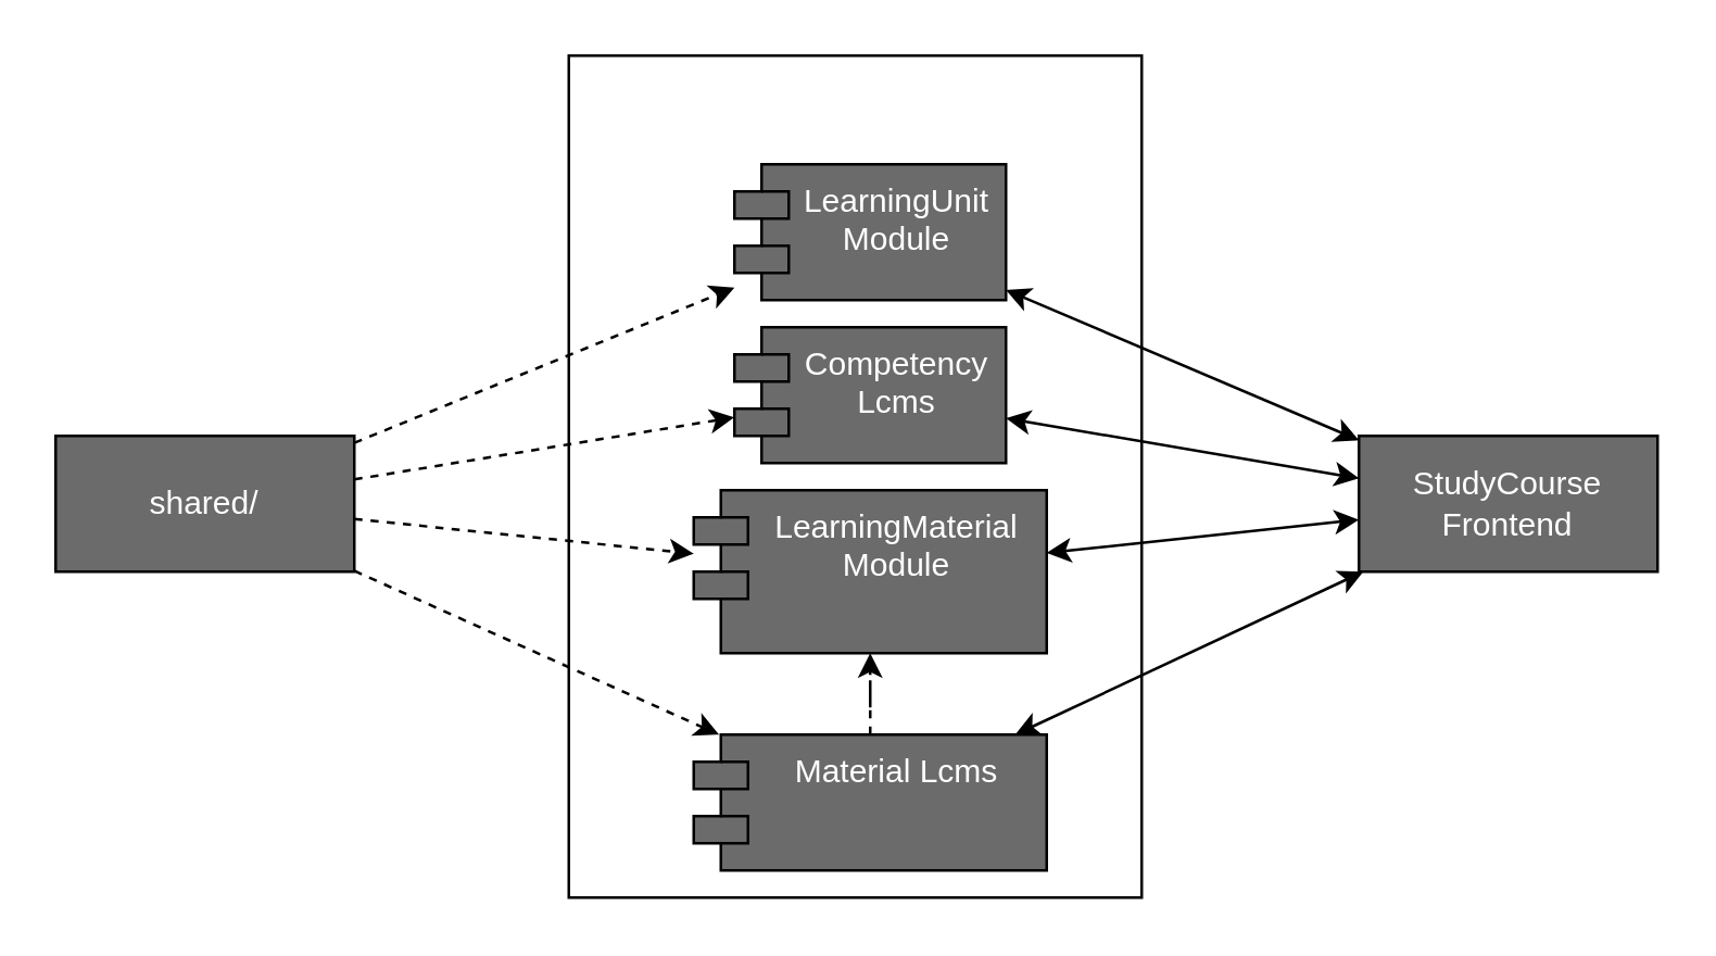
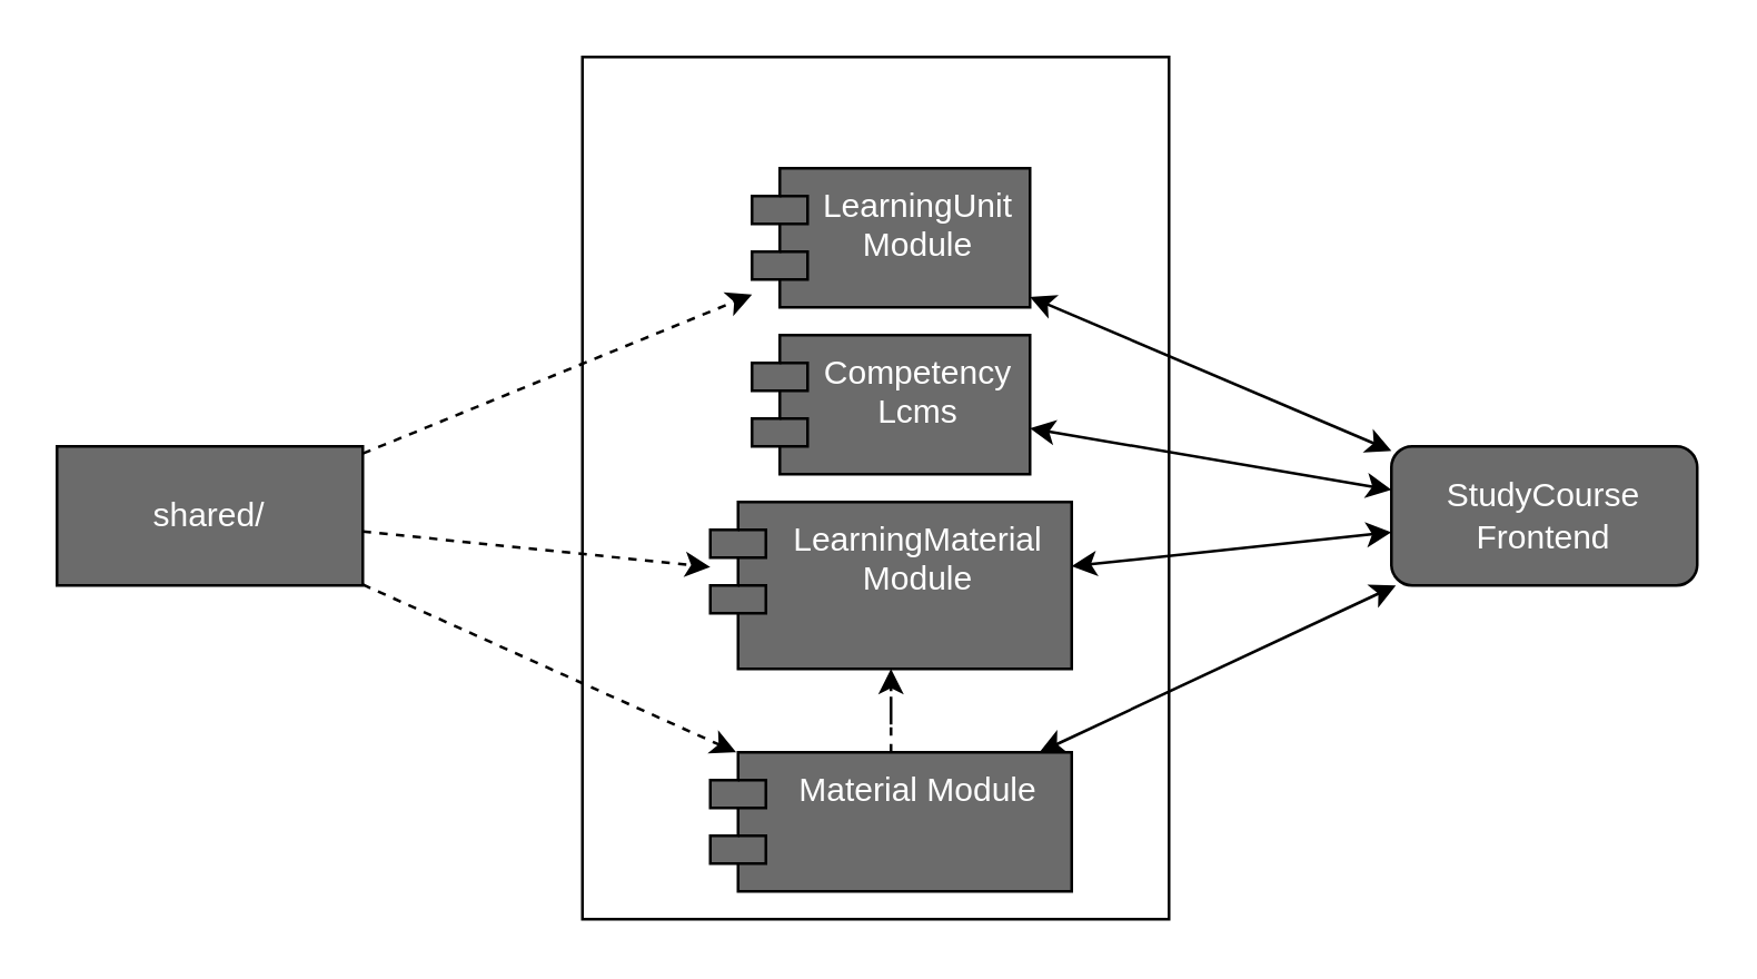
- <mxCell id="10" style="rounded=0;orthogonalLoop=1;jettySize=auto;html=1;dashed=1;" parent="1" source="13" target="4" edge="1"><mxGeometry relative="1" as="geometry" /></mxCell>
- <mxCell id="17" value="StudyCourse Frontend" style="html=1;whiteSpace=wrap;fillColor=#6B6B6B;fontColor=#FFFFFF;" parent="1" vertex="1"><mxGeometry x="500" y="160" width="110" height="50" as="geometry" /></mxCell>
+ <mxCell id="17" value="StudyCourse Frontend" style="html=1;whiteSpace=wrap;fillColor=#6B6B6B;fontColor=#FFFFFF;rounded=1;" parent="1" vertex="1"><mxGeometry x="500" y="160" width="110" height="50" as="geometry" /></mxCell>
- <mxCell id="8" value="Material Lcms" style="shape=module;align=left;spacingLeft=20;align=center;verticalAlign=top;whiteSpace=wrap;html=1;fillColor=#6B6B6B;fontColor=#FFFFFF;" parent="1" vertex="1"><mxGeometry x="255" y="270" width="130" height="50" as="geometry" /></mxCell>
+ <mxCell id="8" value="Material Module" style="shape=module;align=left;spacingLeft=20;align=center;verticalAlign=top;whiteSpace=wrap;html=1;fillColor=#6B6B6B;fontColor=#FFFFFF;" parent="1" vertex="1"><mxGeometry x="255" y="270" width="130" height="50" as="geometry" /></mxCell>
